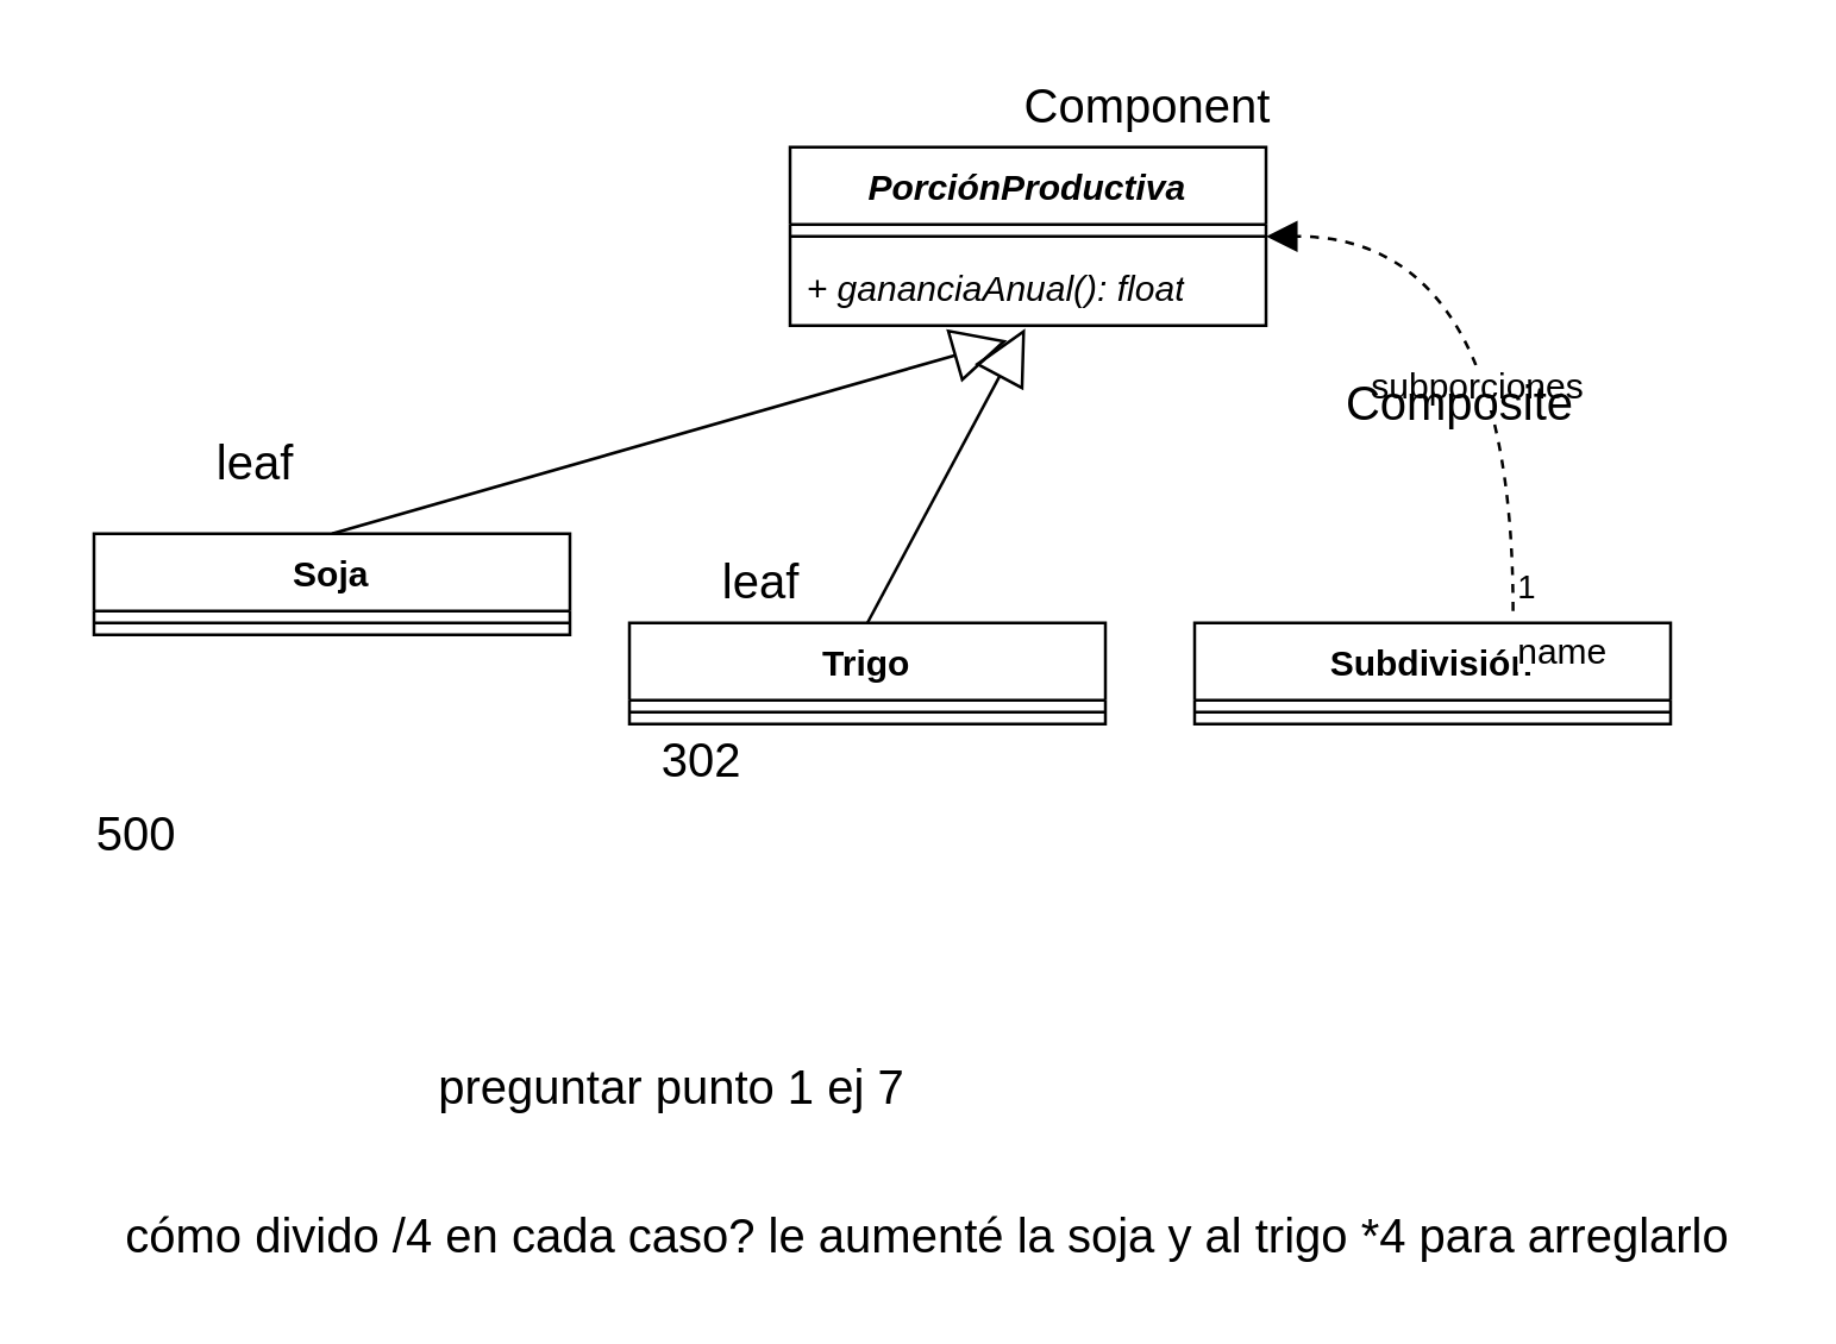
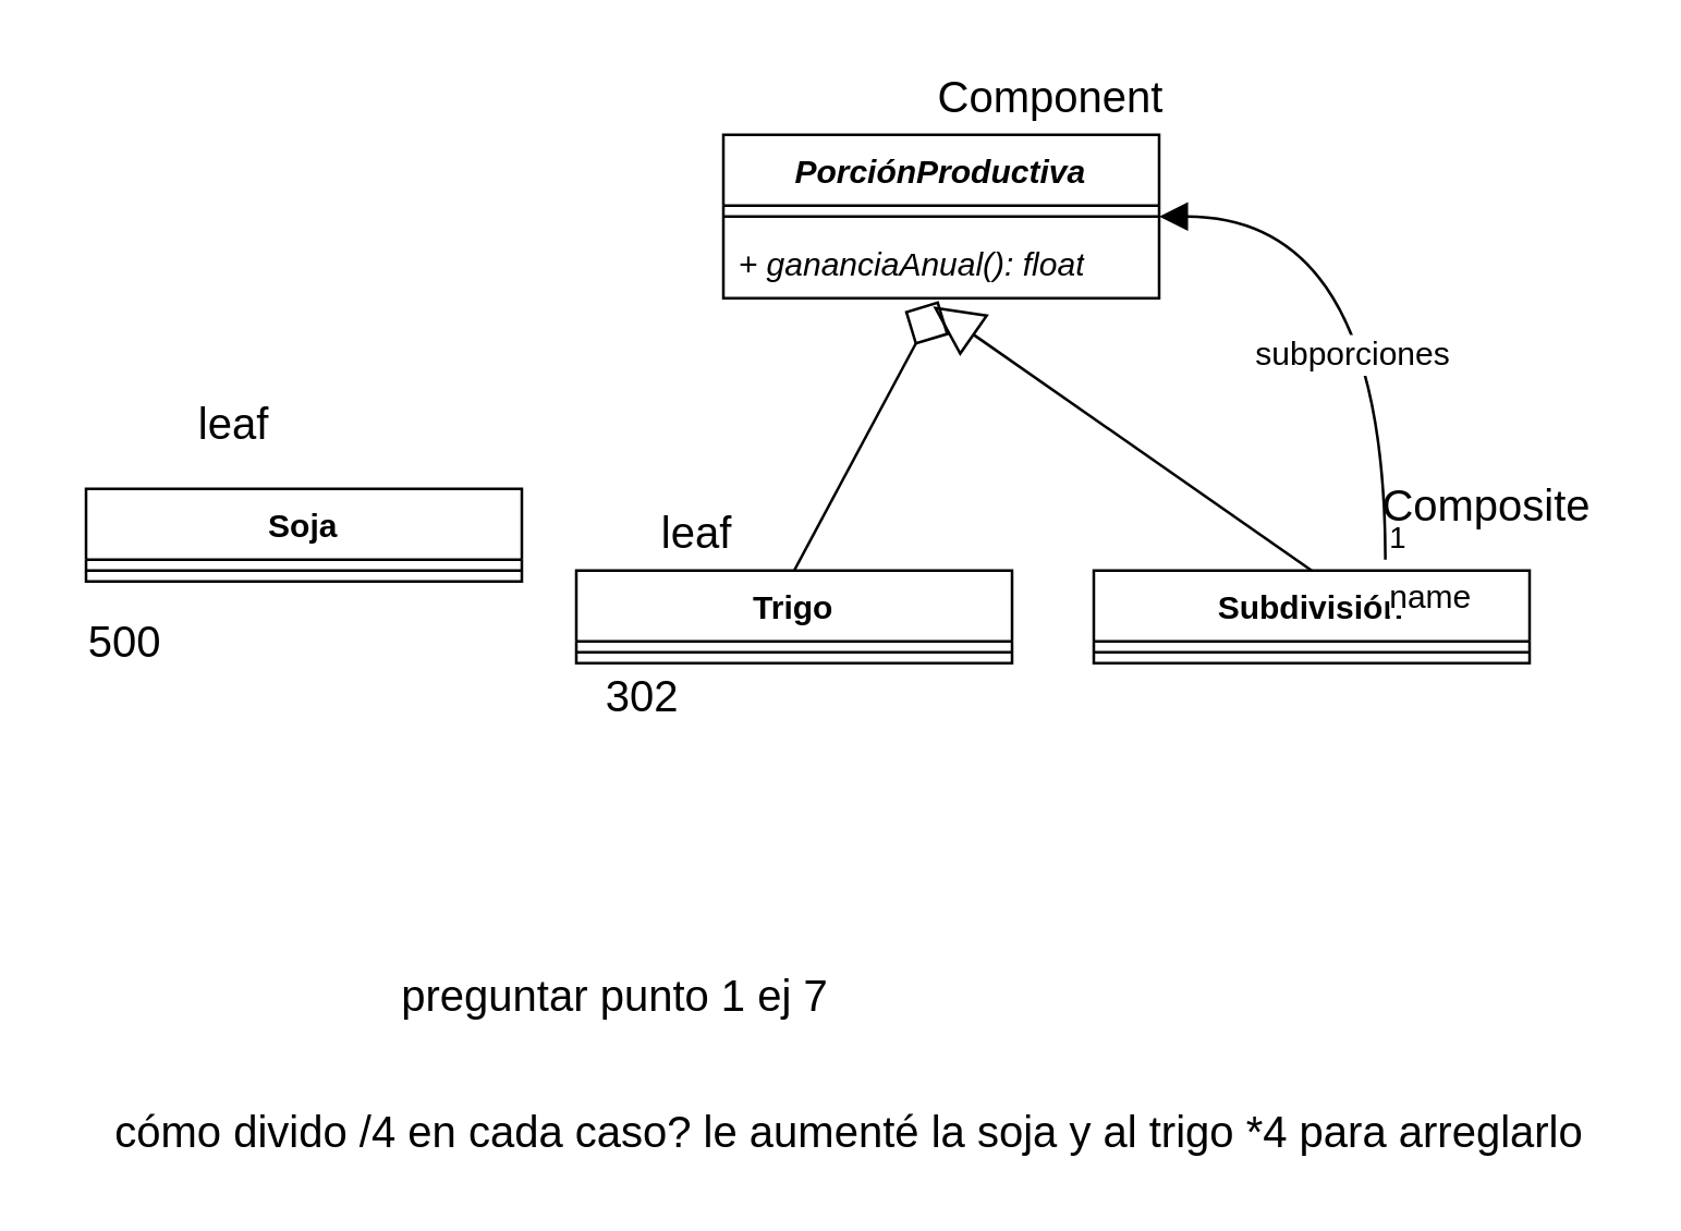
- <mxCell id="16" value="name" style="endArrow=block;endFill=1;html=1;edgeStyle=orthogonalEdgeStyle;align=left;verticalAlign=top;rounded=0;fontSize=12;startSize=8;endSize=8;curved=1;exitX=0.669;exitY=-0.118;exitDx=0;exitDy=0;exitPerimeter=0;entryX=1;entryY=0.5;entryDx=0;entryDy=0;dashed=1;" edge="1" parent="1" source="9" target="4"><mxGeometry x="-1" relative="1" as="geometry"><mxPoint x="511" y="109" as="sourcePoint" /><mxPoint x="671" y="109" as="targetPoint" /></mxGeometry></mxCell>
+ <mxCell id="16" value="name" style="endArrow=block;endFill=1;html=1;edgeStyle=orthogonalEdgeStyle;align=left;verticalAlign=top;rounded=0;fontSize=12;startSize=8;endSize=8;curved=1;exitX=0.669;exitY=-0.118;exitDx=0;exitDy=0;exitPerimeter=0;entryX=1;entryY=0.5;entryDx=0;entryDy=0;" edge="1" parent="1" source="9" target="4"><mxGeometry x="-1" relative="1" as="geometry"><mxPoint x="511" y="109" as="sourcePoint" /><mxPoint x="671" y="109" as="targetPoint" /></mxGeometry></mxCell>
- <mxCell id="13" value="" style="endArrow=block;endSize=16;endFill=0;html=1;rounded=0;fontSize=12;curved=1;entryX=0.494;entryY=1.038;entryDx=0;entryDy=0;entryPerimeter=0;exitX=0.5;exitY=0;exitDx=0;exitDy=0;" edge="1" parent="1" source="7" target="6"><mxGeometry width="160" relative="1" as="geometry"><mxPoint x="231" y="229" as="sourcePoint" /><mxPoint x="391" y="229" as="targetPoint" /></mxGeometry></mxCell>
+ <mxCell id="13" value="" style="endArrow=diamond;endSize=16;endFill=0;html=1;rounded=0;fontSize=12;curved=1;entryX=0.494;entryY=1.038;entryDx=0;entryDy=0;entryPerimeter=0;exitX=0.5;exitY=0;exitDx=0;exitDy=0;" edge="1" parent="1" source="7" target="6"><mxGeometry width="160" relative="1" as="geometry"><mxPoint x="231" y="229" as="sourcePoint" /><mxPoint x="391" y="229" as="targetPoint" /></mxGeometry></mxCell>
- <mxCell id="24" value="Composite" style="text;html=1;align=center;verticalAlign=middle;resizable=0;points=[];autosize=1;strokeColor=none;fillColor=none;fontSize=16;" vertex="1" parent="1"><mxGeometry x="440" y="120" width="100" height="30" as="geometry" /></mxCell>
+ <mxCell id="24" value="Composite" style="text;html=1;align=center;verticalAlign=middle;resizable=0;points=[];autosize=1;strokeColor=none;fillColor=none;fontSize=16;" vertex="1" parent="1"><mxGeometry x="495" y="170" width="100" height="30" as="geometry" /></mxCell>
- <mxCell id="15" value="" style="endArrow=block;endSize=16;endFill=0;html=1;rounded=0;fontSize=12;curved=1;entryX=0.456;entryY=1.192;entryDx=0;entryDy=0;entryPerimeter=0;exitX=0.5;exitY=0;exitDx=0;exitDy=0;" edge="1" parent="1" source="2" target="6"><mxGeometry width="160" relative="1" as="geometry"><mxPoint x="491" y="219" as="sourcePoint" /><mxPoint x="352" y="122" as="targetPoint" /></mxGeometry></mxCell>
+ <mxCell id="14" value="" style="endArrow=block;endSize=16;endFill=0;html=1;rounded=0;fontSize=12;curved=1;entryX=0.481;entryY=1.115;entryDx=0;entryDy=0;entryPerimeter=0;exitX=0.5;exitY=0;exitDx=0;exitDy=0;" edge="1" parent="1" source="9" target="6"><mxGeometry width="160" relative="1" as="geometry"><mxPoint x="301" y="219" as="sourcePoint" /><mxPoint x="354" y="120" as="targetPoint" /></mxGeometry></mxCell>
- <mxCell id="11" value="500" style="text;html=1;align=center;verticalAlign=middle;resizable=0;points=[];autosize=1;strokeColor=none;fillColor=none;fontSize=16;" vertex="1" parent="1"><mxGeometry x="20" y="265" width="50" height="30" as="geometry" /></mxCell>
+ <mxCell id="11" value="500" style="text;html=1;align=center;verticalAlign=middle;resizable=0;points=[];autosize=1;strokeColor=none;fillColor=none;fontSize=16;" vertex="1" parent="1"><mxGeometry x="20" y="220" width="50" height="30" as="geometry" /></mxCell>
